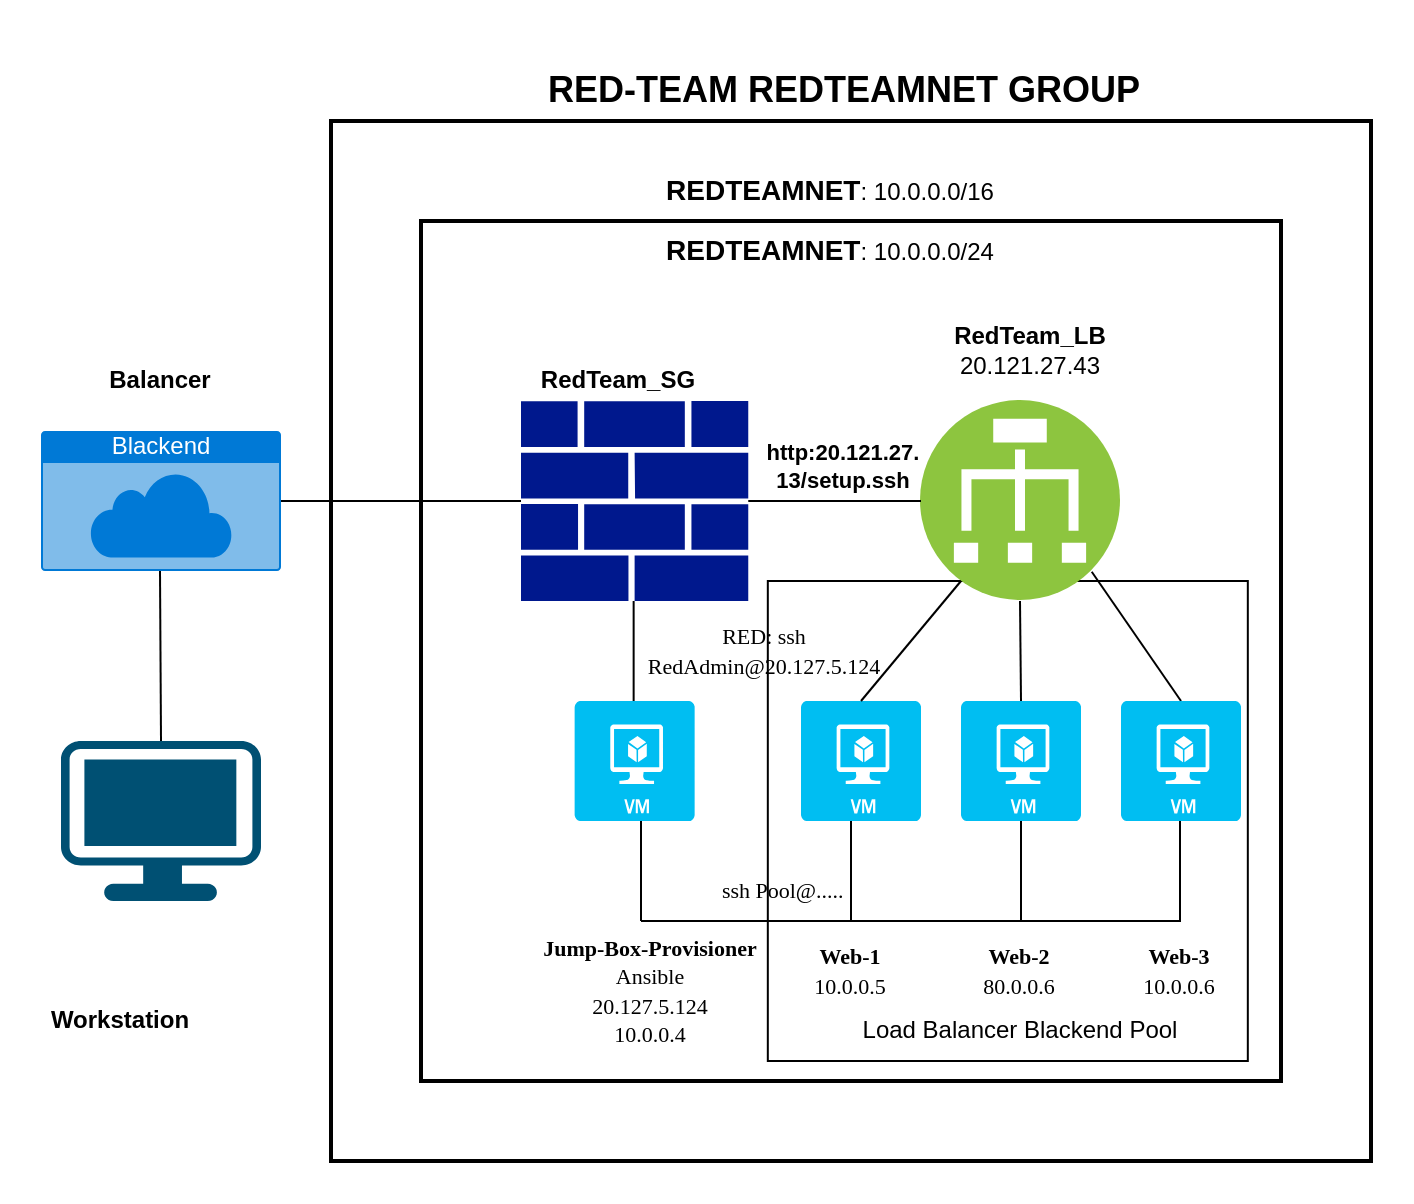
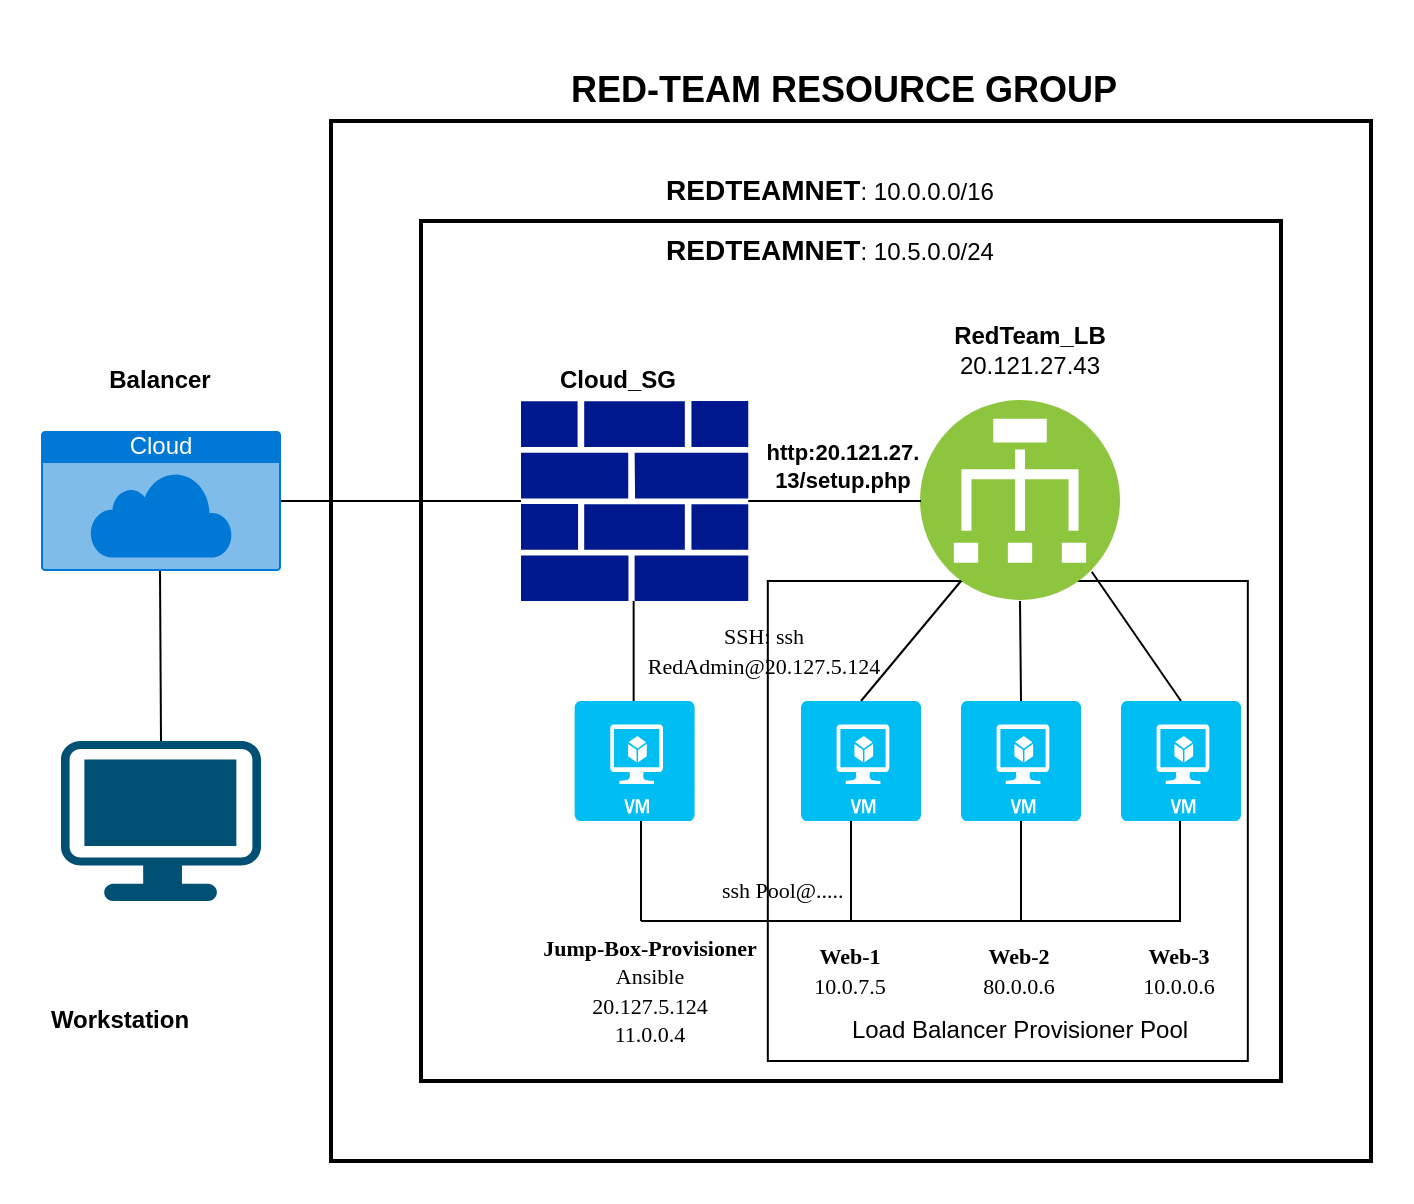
- <mxCell id="36" value="&lt;font style=&quot;font-size: 18px&quot;&gt;&lt;b&gt;RED-TEAM REDTEAMNET GROUP&lt;/b&gt;&lt;/font&gt;" style="text;html=1;strokeColor=none;fillColor=none;align=center;verticalAlign=middle;whiteSpace=wrap;rounded=0;" vertex="1" parent="1"><mxGeometry x="271.59" y="20" width="300" height="50" as="geometry" /></mxCell>
+ <mxCell id="36" value="&lt;font style=&quot;font-size: 18px&quot;&gt;&lt;b&gt;RED-TEAM RESOURCE GROUP&lt;/b&gt;&lt;/font&gt;" style="text;html=1;strokeColor=none;fillColor=none;align=center;verticalAlign=middle;whiteSpace=wrap;rounded=0;" vertex="1" parent="1"><mxGeometry x="271.59" y="20" width="300" height="50" as="geometry" /></mxCell>
- <mxCell id="38" value="&lt;font style=&quot;font-size: 14px&quot;&gt;&lt;b&gt;REDTEAMNET&lt;/b&gt;&lt;/font&gt;: 10.0.0.0/24" style="text;html=1;strokeColor=none;fillColor=none;align=center;verticalAlign=middle;whiteSpace=wrap;rounded=0;" vertex="1" parent="1"><mxGeometry x="320" y="100" width="190" height="50" as="geometry" /></mxCell>
+ <mxCell id="38" value="&lt;font style=&quot;font-size: 14px&quot;&gt;&lt;b&gt;REDTEAMNET&lt;/b&gt;&lt;/font&gt;: 10.5.0.0/24" style="text;html=1;strokeColor=none;fillColor=none;align=center;verticalAlign=middle;whiteSpace=wrap;rounded=0;" vertex="1" parent="1"><mxGeometry x="320" y="100" width="190" height="50" as="geometry" /></mxCell>
- <mxCell id="29" value="&lt;b&gt;RedTeam_SG&lt;/b&gt;" style="text;html=1;strokeColor=none;fillColor=none;align=center;verticalAlign=middle;whiteSpace=wrap;rounded=0;" vertex="1" parent="1"><mxGeometry x="243.63" y="165" width="130" height="50" as="geometry" /></mxCell>
+ <mxCell id="29" value="&lt;b&gt;Cloud_SG&lt;/b&gt;" style="text;html=1;strokeColor=none;fillColor=none;align=center;verticalAlign=middle;whiteSpace=wrap;rounded=0;" vertex="1" parent="1"><mxGeometry x="243.63" y="165" width="130" height="50" as="geometry" /></mxCell>
- <mxCell id="3" value="Blackend" style="html=1;strokeColor=none;fillColor=#0079D6;labelPosition=center;verticalLabelPosition=middle;verticalAlign=top;align=center;fontSize=12;outlineConnect=0;spacingTop=-6;fontColor=#FFFFFF;sketch=0;shape=mxgraph.sitemap.cloud;" parent="1" vertex="1"><mxGeometry x="20" y="215" width="120" height="70" as="geometry" /></mxCell>
+ <mxCell id="3" value="Cloud" style="html=1;strokeColor=none;fillColor=#0079D6;labelPosition=center;verticalLabelPosition=middle;verticalAlign=top;align=center;fontSize=12;outlineConnect=0;spacingTop=-6;fontColor=#FFFFFF;sketch=0;shape=mxgraph.sitemap.cloud;" parent="1" vertex="1"><mxGeometry x="20" y="215" width="120" height="70" as="geometry" /></mxCell>
- <mxCell id="30" value="&lt;div&gt;&lt;font style=&quot;font-size: 11px&quot;&gt;&lt;b&gt;http:20.121.27.&lt;/b&gt;&lt;/font&gt;&lt;/div&gt;&lt;div&gt;&lt;font style=&quot;font-size: 11px&quot;&gt;&lt;b&gt;13/setup.ssh&lt;/b&gt;&lt;/font&gt;&lt;/div&gt;&lt;font style=&quot;font-size: 11px&quot;&gt;&lt;b&gt;&lt;br&gt;&lt;/b&gt;&lt;/font&gt;" style="text;html=1;strokeColor=none;fillColor=none;align=center;verticalAlign=middle;whiteSpace=wrap;rounded=0;" vertex="1" parent="1"><mxGeometry x="370" y="215" width="103.18" height="50" as="geometry" /></mxCell>
+ <mxCell id="30" value="&lt;div&gt;&lt;font style=&quot;font-size: 11px&quot;&gt;&lt;b&gt;http:20.121.27.&lt;/b&gt;&lt;/font&gt;&lt;/div&gt;&lt;div&gt;&lt;font style=&quot;font-size: 11px&quot;&gt;&lt;b&gt;13/setup.php&lt;/b&gt;&lt;/font&gt;&lt;/div&gt;&lt;font style=&quot;font-size: 11px&quot;&gt;&lt;b&gt;&lt;br&gt;&lt;/b&gt;&lt;/font&gt;" style="text;html=1;strokeColor=none;fillColor=none;align=center;verticalAlign=middle;whiteSpace=wrap;rounded=0;" vertex="1" parent="1"><mxGeometry x="370" y="215" width="103.18" height="50" as="geometry" /></mxCell>
- <mxCell id="27" value="&lt;div align=&quot;center&quot;&gt;&lt;p&gt;&lt;font style=&quot;font-size: 11px&quot; face=&quot;Times New Roman&quot;&gt;RED: ssh RedAdmin@20.127.5.124&lt;/font&gt;&lt;/p&gt;&lt;/div&gt;" style="text;html=1;strokeColor=none;fillColor=none;align=center;verticalAlign=middle;whiteSpace=wrap;rounded=0;" vertex="1" parent="1"><mxGeometry x="346.82" y="300" width="70" height="50" as="geometry" /></mxCell>
+ <mxCell id="27" value="&lt;div align=&quot;center&quot;&gt;&lt;p&gt;&lt;font style=&quot;font-size: 11px&quot; face=&quot;Times New Roman&quot;&gt;SSH: ssh RedAdmin@20.127.5.124&lt;/font&gt;&lt;/p&gt;&lt;/div&gt;" style="text;html=1;strokeColor=none;fillColor=none;align=center;verticalAlign=middle;whiteSpace=wrap;rounded=0;" vertex="1" parent="1"><mxGeometry x="346.82" y="300" width="70" height="50" as="geometry" /></mxCell>
- <mxCell id="32" value="&lt;div&gt;&lt;font style=&quot;font-size: 11px&quot; face=&quot;Times New Roman&quot;&gt;&lt;b&gt;Web-1&lt;/b&gt;&lt;/font&gt;&lt;/div&gt;&lt;div&gt;&lt;font style=&quot;font-size: 11px&quot; face=&quot;Times New Roman&quot;&gt;10.0.0.5&lt;br&gt;&lt;/font&gt;&lt;/div&gt;" style="text;html=1;strokeColor=none;fillColor=none;align=center;verticalAlign=middle;whiteSpace=wrap;rounded=0;" vertex="1" parent="1"><mxGeometry x="385" y="460" width="79.89" height="50" as="geometry" /></mxCell>
+ <mxCell id="32" value="&lt;div&gt;&lt;font style=&quot;font-size: 11px&quot; face=&quot;Times New Roman&quot;&gt;&lt;b&gt;Web-1&lt;/b&gt;&lt;/font&gt;&lt;/div&gt;&lt;div&gt;&lt;font style=&quot;font-size: 11px&quot; face=&quot;Times New Roman&quot;&gt;10.0.7.5&lt;br&gt;&lt;/font&gt;&lt;/div&gt;" style="text;html=1;strokeColor=none;fillColor=none;align=center;verticalAlign=middle;whiteSpace=wrap;rounded=0;" vertex="1" parent="1"><mxGeometry x="385" y="460" width="79.89" height="50" as="geometry" /></mxCell>
- <mxCell id="31" value="&lt;div&gt;&lt;font style=&quot;font-size: 11px&quot; face=&quot;Times New Roman&quot;&gt;&lt;b&gt;Jump-Box-Provisioner&lt;/b&gt;&lt;/font&gt;&lt;/div&gt;&lt;div&gt;&lt;font style=&quot;font-size: 11px&quot; face=&quot;Times New Roman&quot;&gt;Ansible&lt;/font&gt;&lt;/div&gt;&lt;div&gt;&lt;font style=&quot;font-size: 11px&quot; face=&quot;Times New Roman&quot;&gt;20.127.5.124&lt;br&gt;10.0.0.4&lt;br&gt;&lt;/font&gt;&lt;/div&gt;" style="text;html=1;strokeColor=none;fillColor=none;align=center;verticalAlign=middle;whiteSpace=wrap;rounded=0;" vertex="1" parent="1"><mxGeometry x="235.23" y="470" width="179.77" height="50" as="geometry" /></mxCell>
+ <mxCell id="31" value="&lt;div&gt;&lt;font style=&quot;font-size: 11px&quot; face=&quot;Times New Roman&quot;&gt;&lt;b&gt;Jump-Box-Provisioner&lt;/b&gt;&lt;/font&gt;&lt;/div&gt;&lt;div&gt;&lt;font style=&quot;font-size: 11px&quot; face=&quot;Times New Roman&quot;&gt;Ansible&lt;/font&gt;&lt;/div&gt;&lt;div&gt;&lt;font style=&quot;font-size: 11px&quot; face=&quot;Times New Roman&quot;&gt;20.127.5.124&lt;br&gt;11.0.0.4&lt;br&gt;&lt;/font&gt;&lt;/div&gt;" style="text;html=1;strokeColor=none;fillColor=none;align=center;verticalAlign=middle;whiteSpace=wrap;rounded=0;" vertex="1" parent="1"><mxGeometry x="235.23" y="470" width="179.77" height="50" as="geometry" /></mxCell>
- <mxCell id="35" value="Load Balancer Blackend Pool" style="text;html=1;strokeColor=none;fillColor=none;align=center;verticalAlign=middle;whiteSpace=wrap;rounded=0;" vertex="1" parent="1"><mxGeometry x="415" y="490" width="190" height="50" as="geometry" /></mxCell>
+ <mxCell id="35" value="Load Balancer Provisioner Pool" style="text;html=1;strokeColor=none;fillColor=none;align=center;verticalAlign=middle;whiteSpace=wrap;rounded=0;" vertex="1" parent="1"><mxGeometry x="415" y="490" width="190" height="50" as="geometry" /></mxCell>
